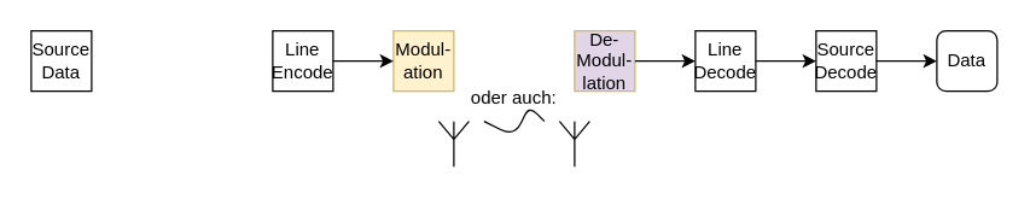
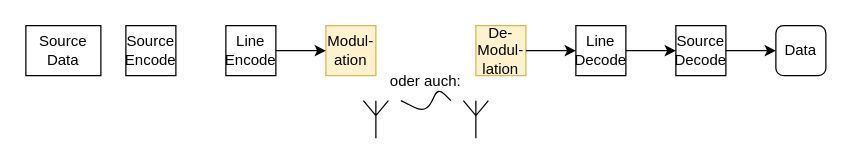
- <mxCell id="2" value="Source&lt;br&gt;Data" style="whiteSpace=wrap;html=1;aspect=fixed;" vertex="1" parent="1"><mxGeometry x="20" y="20" width="40" height="40" as="geometry" /></mxCell>
+ <mxCell id="2" value="Source&lt;br&gt;Data" style="whiteSpace=wrap;html=1;aspect=fixed;" vertex="1" parent="1"><mxGeometry x="20" y="20" width="60" height="40" as="geometry" /></mxCell>
+ <mxCell id="4" value="Source&lt;br&gt;Encode" style="whiteSpace=wrap;html=1;aspect=fixed;" vertex="1" parent="1"><mxGeometry x="100" y="20" width="40" height="40" as="geometry" /></mxCell>
- <mxCell id="12" value="De-Modul-&lt;br&gt;lation" style="whiteSpace=wrap;html=1;aspect=fixed;fillColor=#e1d5e7;strokeColor=#d6b656;" vertex="1" parent="1"><mxGeometry x="380" y="20" width="40" height="40" as="geometry" /></mxCell>
+ <mxCell id="12" value="De-Modul-&lt;br&gt;lation" style="whiteSpace=wrap;html=1;aspect=fixed;fillColor=#fff2cc;strokeColor=#d6b656;" vertex="1" parent="1"><mxGeometry x="380" y="20" width="40" height="40" as="geometry" /></mxCell>
